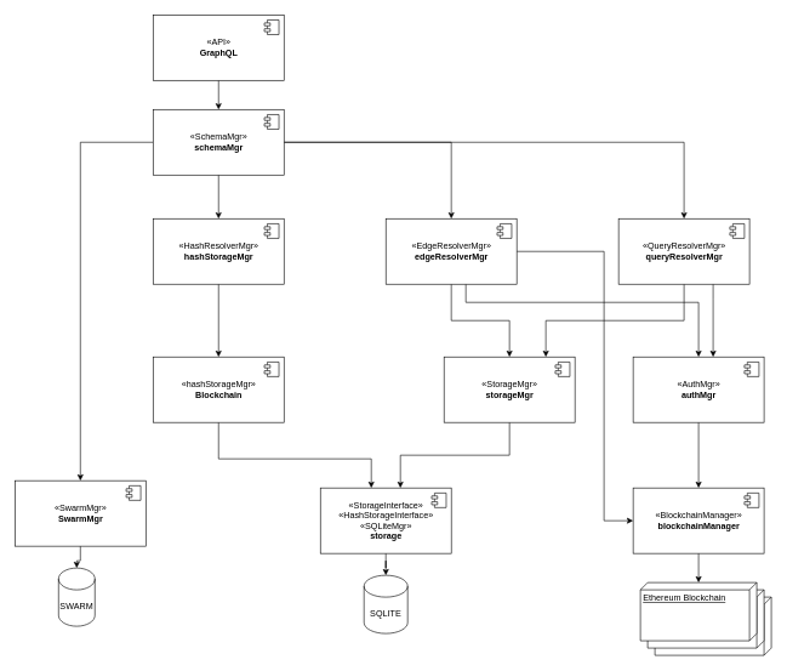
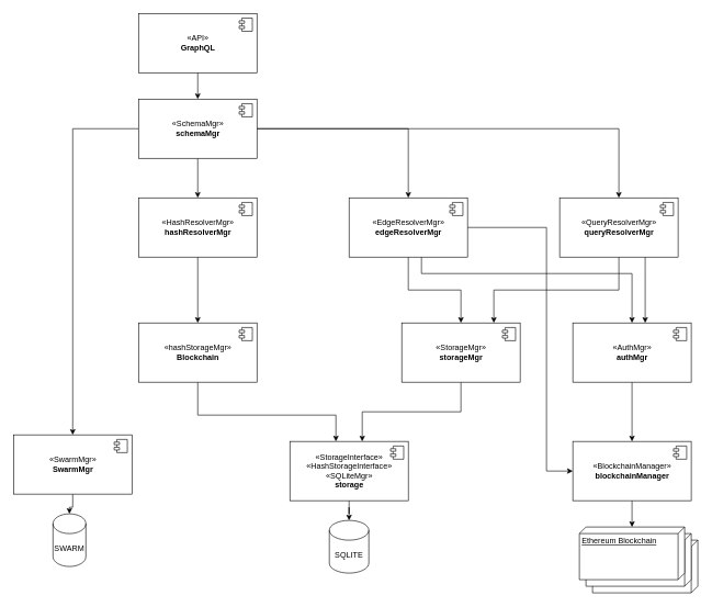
- <mxCell id="19" value="«HashResolverMgr»&lt;br&gt;&lt;b&gt;hashStorageMgr&lt;/b&gt;" style="html=1;dropTarget=0;" parent="1" vertex="1"><mxGeometry x="210" y="300" width="180" height="90" as="geometry" /></mxCell>
+ <mxCell id="19" value="«HashResolverMgr»&lt;br&gt;&lt;b&gt;hashResolverMgr&lt;/b&gt;" style="html=1;dropTarget=0;" parent="1" vertex="1"><mxGeometry x="210" y="300" width="180" height="90" as="geometry" /></mxCell>
